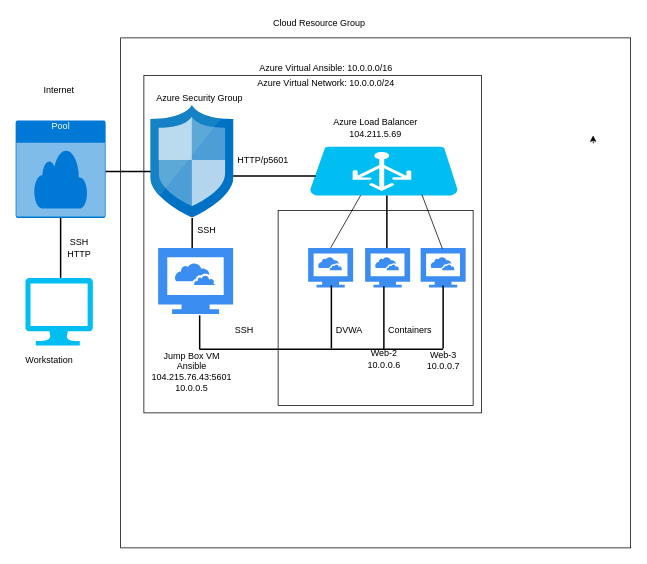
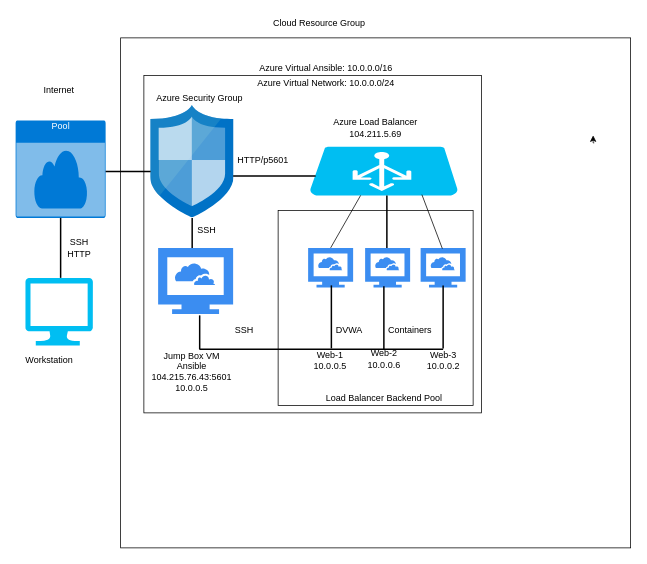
- <mxCell id="34" value="Web-3&lt;br&gt;10.0.0.7" style="text;html=1;strokeColor=none;fillColor=none;align=center;verticalAlign=middle;whiteSpace=wrap;rounded=0;" vertex="1" parent="1"><mxGeometry x="561.2" y="470" width="58.8" height="20" as="geometry" /></mxCell>
+ <mxCell id="34" value="Web-3&lt;br&gt;10.0.0.2" style="text;html=1;strokeColor=none;fillColor=none;align=center;verticalAlign=middle;whiteSpace=wrap;rounded=0;" vertex="1" parent="1"><mxGeometry x="561.2" y="470" width="58.8" height="20" as="geometry" /></mxCell>
+ <mxCell id="32" value="Web-1&lt;br&gt;10.0.0.5" style="text;html=1;strokeColor=none;fillColor=none;align=center;verticalAlign=middle;whiteSpace=wrap;rounded=0;" vertex="1" parent="1"><mxGeometry x="410" y="470.48" width="58.8" height="20" as="geometry" /></mxCell>
+ <mxCell id="31" value="Load Balancer Backend Pool" style="text;html=1;strokeColor=none;fillColor=none;align=center;verticalAlign=middle;whiteSpace=wrap;rounded=0;" vertex="1" parent="1"><mxGeometry x="430.75" y="520" width="160.5" height="20" as="geometry" /></mxCell>
